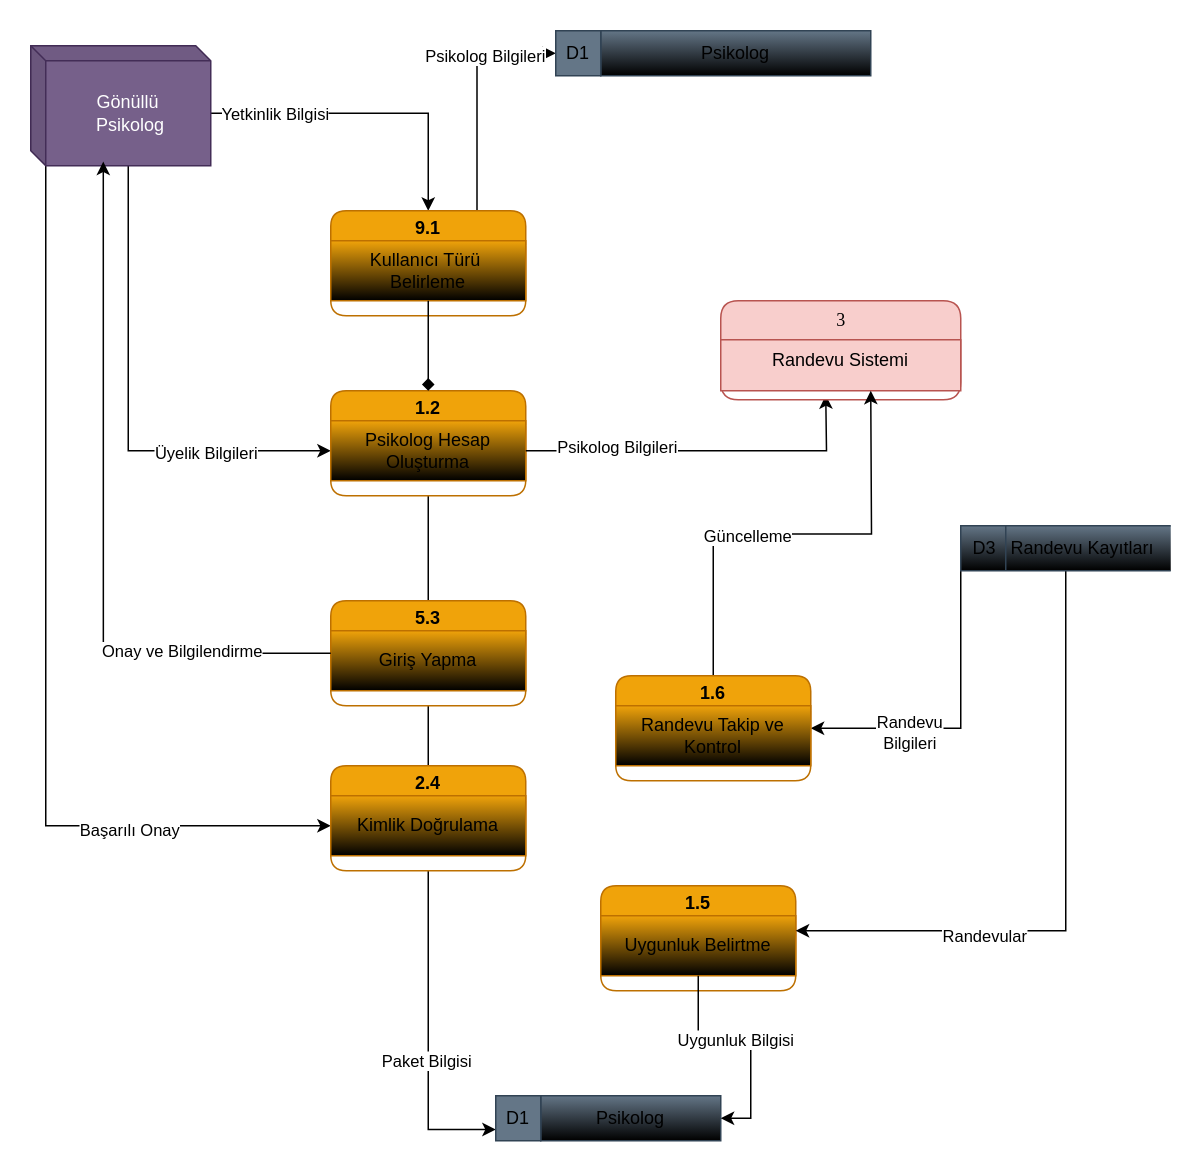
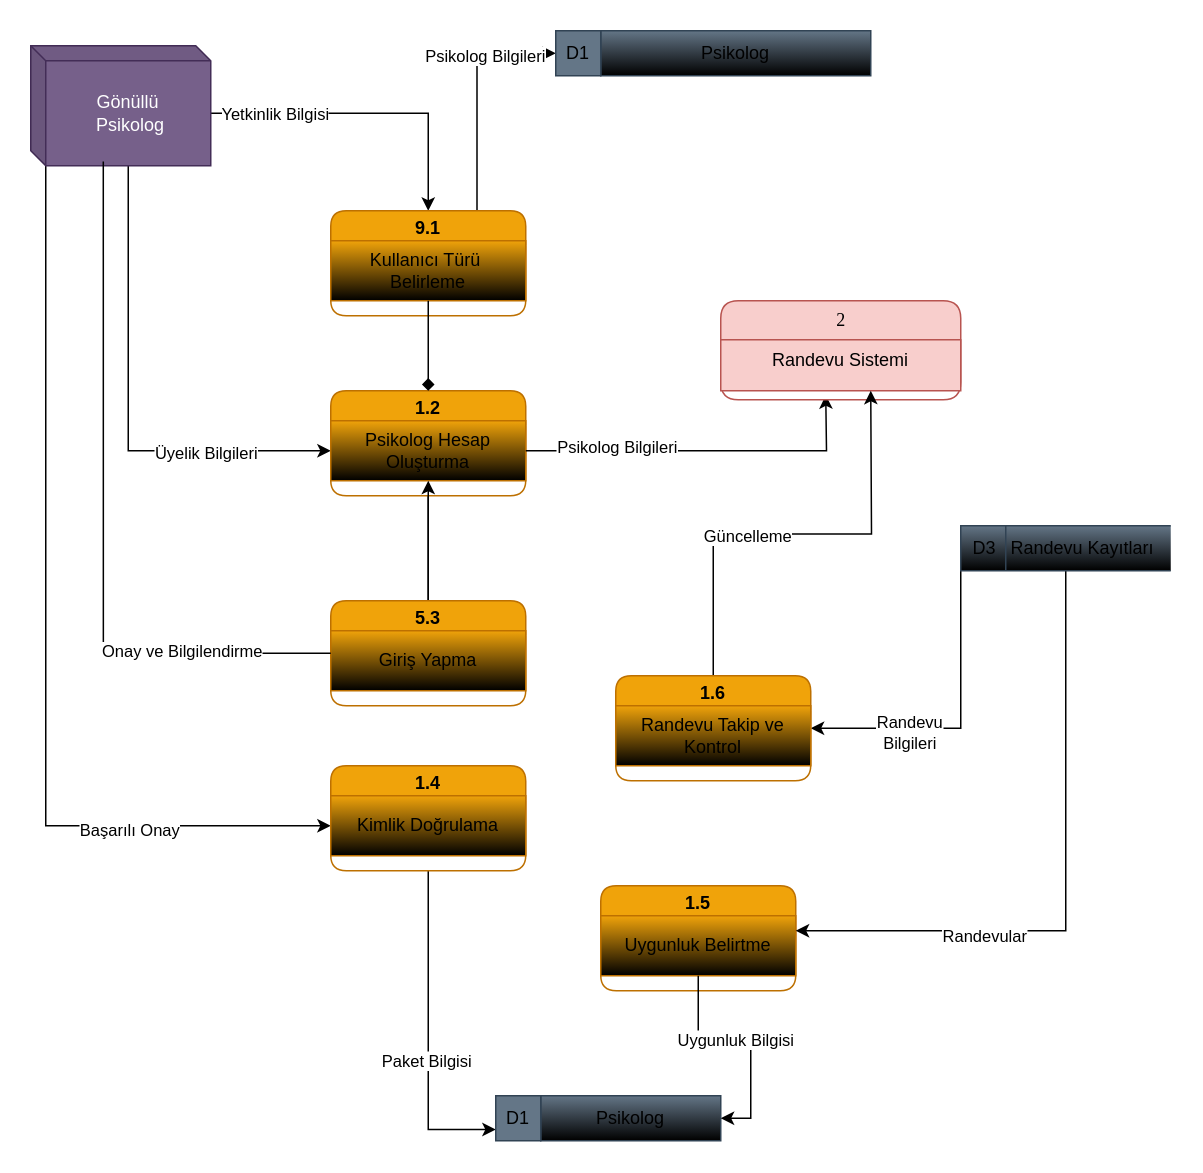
- <mxCell id="25" style="edgeStyle=orthogonalEdgeStyle;rounded=0;orthogonalLoop=1;jettySize=auto;html=1;exitX=0;exitY=0.5;exitDx=0;exitDy=0;entryX=0.403;entryY=0.965;entryDx=0;entryDy=0;entryPerimeter=0;" edge="1" parent="1" source="19" target="8"><mxGeometry relative="1" as="geometry" /></mxCell>
+ <mxCell id="25" style="edgeStyle=orthogonalEdgeStyle;rounded=0;orthogonalLoop=1;jettySize=auto;html=1;exitX=0;exitY=0.5;exitDx=0;exitDy=0;entryX=0.403;entryY=0.965;entryDx=0;entryDy=0;entryPerimeter=0;endArrow=none;" edge="1" parent="1" source="19" target="8"><mxGeometry relative="1" as="geometry" /></mxCell>
- <mxCell id="34" value="&lt;font style=&quot;vertical-align: inherit;&quot;&gt;&lt;font style=&quot;vertical-align: inherit; color: rgb(0, 0, 0);&quot;&gt;3&lt;/font&gt;&lt;/font&gt;" style="swimlane;html=1;fontStyle=0;childLayout=stackLayout;horizontal=1;startSize=26;fillColor=#f8cecc;horizontalStack=0;resizeParent=1;resizeLast=0;collapsible=1;marginBottom=0;swimlaneFillColor=#ffffff;align=center;rounded=1;shadow=0;comic=0;labelBackgroundColor=none;strokeWidth=1;fontFamily=Verdana;fontSize=12;strokeColor=#b85450;" vertex="1" parent="1"><mxGeometry x="480" y="200" width="160" height="66" as="geometry" /></mxCell>
+ <mxCell id="34" value="&lt;font style=&quot;vertical-align: inherit;&quot;&gt;&lt;font style=&quot;vertical-align: inherit; color: rgb(0, 0, 0);&quot;&gt;2&lt;/font&gt;&lt;/font&gt;" style="swimlane;html=1;fontStyle=0;childLayout=stackLayout;horizontal=1;startSize=26;fillColor=#f8cecc;horizontalStack=0;resizeParent=1;resizeLast=0;collapsible=1;marginBottom=0;swimlaneFillColor=#ffffff;align=center;rounded=1;shadow=0;comic=0;labelBackgroundColor=none;strokeWidth=1;fontFamily=Verdana;fontSize=12;strokeColor=#b85450;" vertex="1" parent="1"><mxGeometry x="480" y="200" width="160" height="66" as="geometry" /></mxCell>
- <mxCell id="18" value="" style="edgeStyle=none;rounded=0;orthogonalLoop=1;jettySize=auto;html=1;" edge="1" parent="1" source="19" target="24"><mxGeometry relative="1" as="geometry" /></mxCell>
+ <mxCell id="18" value="" style="edgeStyle=none;rounded=0;orthogonalLoop=1;jettySize=auto;html=1;" edge="1" parent="1" source="19" target="17"><mxGeometry relative="1" as="geometry" /></mxCell>
- <mxCell id="23" value="2.4" style="swimlane;whiteSpace=wrap;html=1;rounded=1;fillColor=#f0a30a;fontColor=#000000;strokeColor=#BD7000;" vertex="1" parent="1"><mxGeometry x="220" y="510" width="130" height="70" as="geometry" /></mxCell>
+ <mxCell id="23" value="1.4" style="swimlane;whiteSpace=wrap;html=1;rounded=1;fillColor=#f0a30a;fontColor=#000000;strokeColor=#BD7000;" vertex="1" parent="1"><mxGeometry x="220" y="510" width="130" height="70" as="geometry" /></mxCell>
